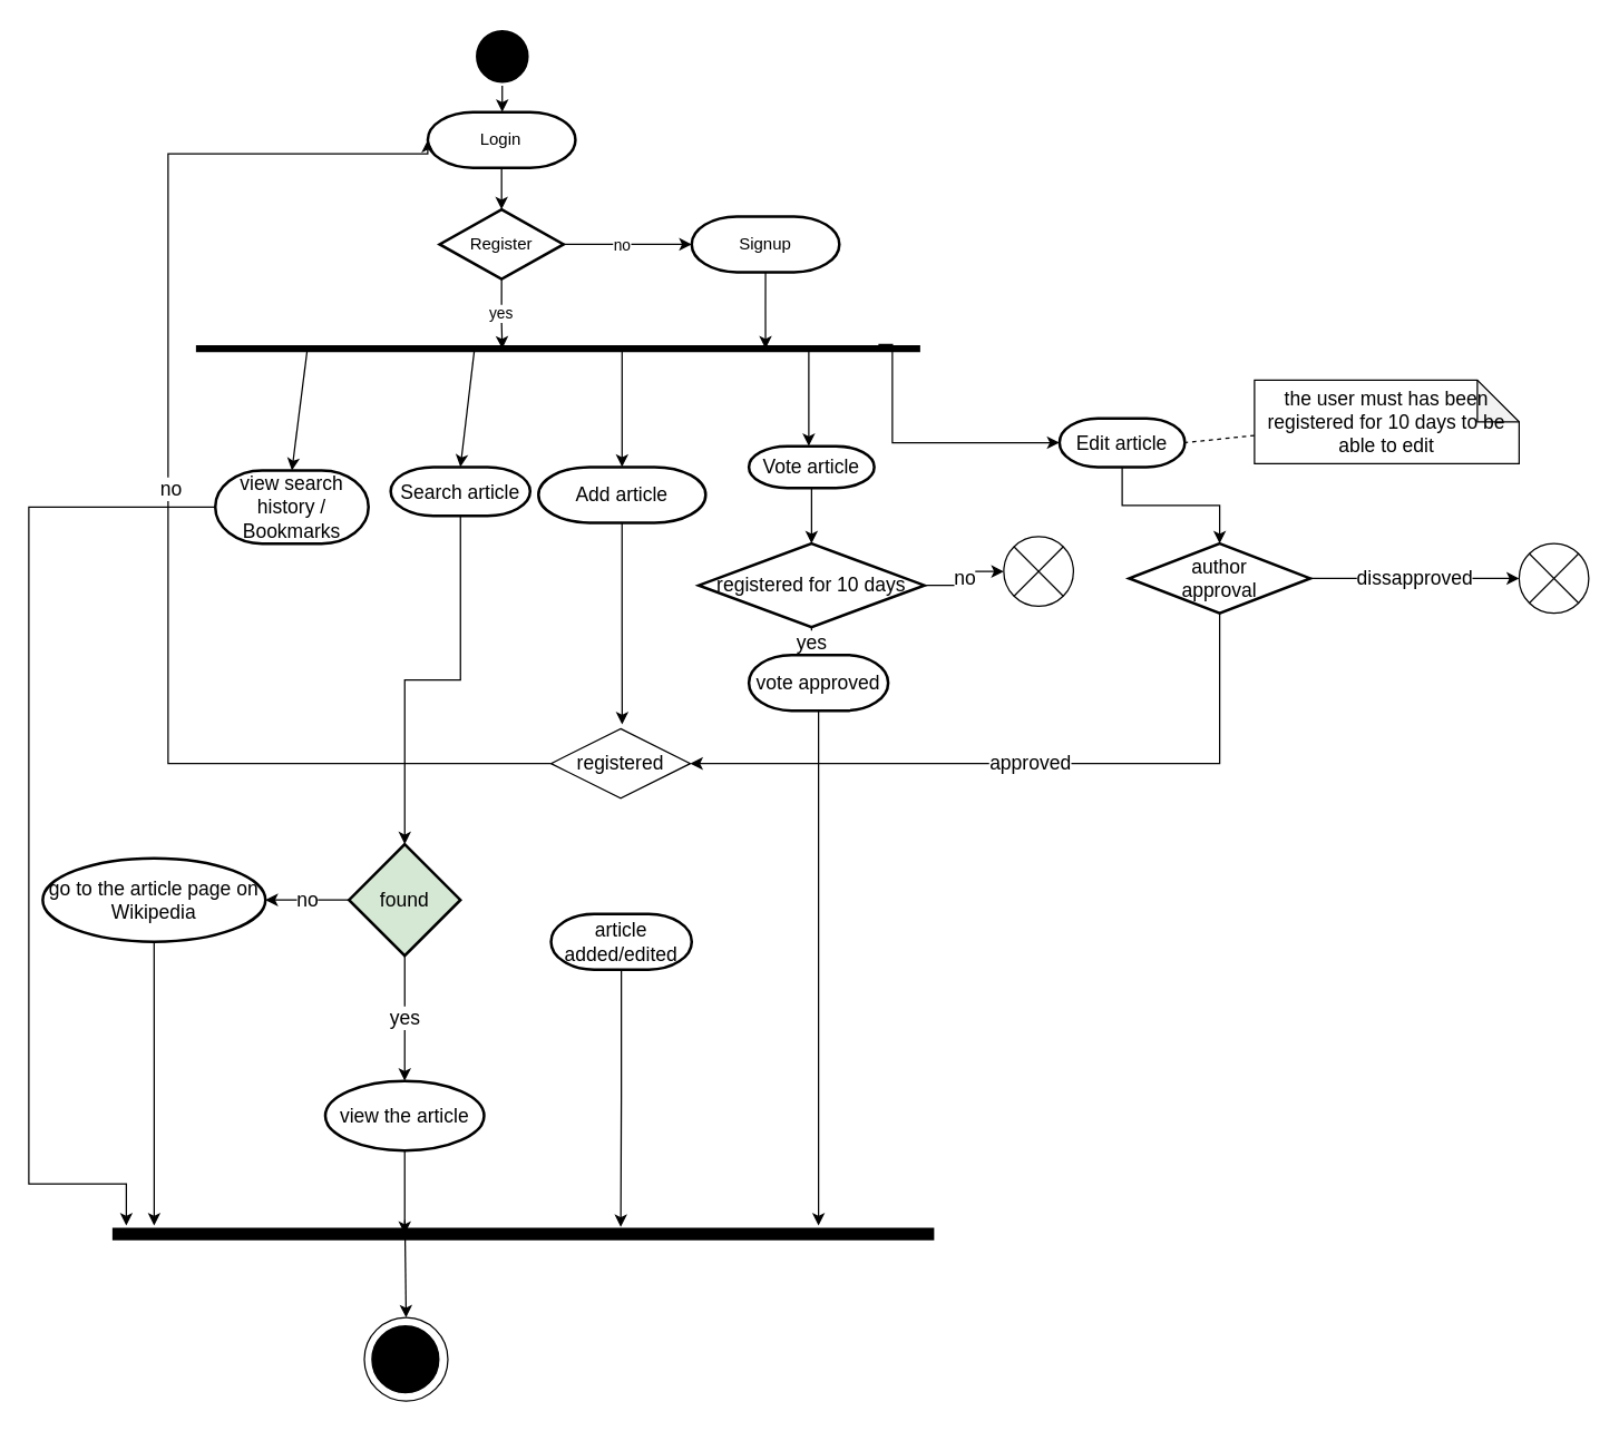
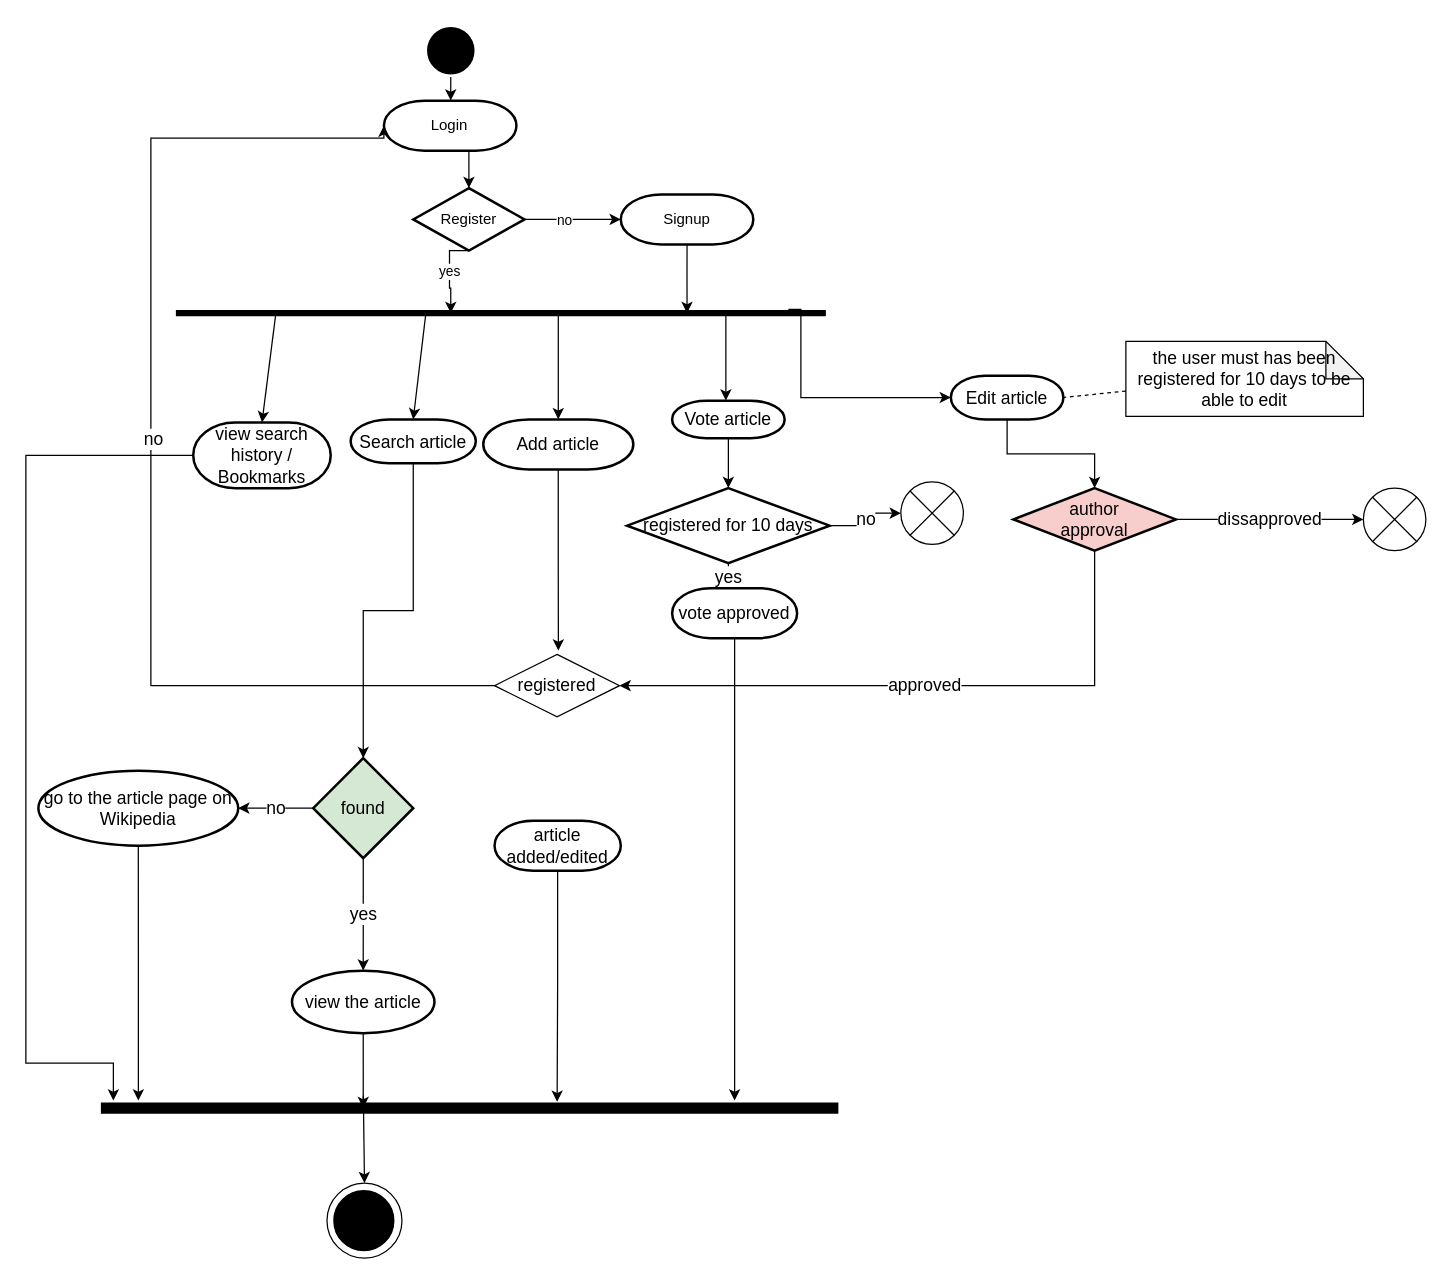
- <mxCell id="9" value="Register" style="strokeWidth=2;html=1;shape=mxgraph.flowchart.decision;whiteSpace=wrap;" parent="1" vertex="1"><mxGeometry x="314.94" y="150" width="89" height="50" as="geometry" /></mxCell>
+ <mxCell id="9" value="Register" style="strokeWidth=2;html=1;shape=mxgraph.flowchart.decision;whiteSpace=wrap;" parent="1" vertex="1"><mxGeometry x="329.94" y="150" width="89" height="50" as="geometry" /></mxCell>
- <mxCell id="51" value="author&lt;br&gt;approval" style="rhombus;whiteSpace=wrap;html=1;fontSize=14;fontColor=none;strokeWidth=2;" parent="1" vertex="1"><mxGeometry x="810" y="390" width="130" height="50" as="geometry" /></mxCell>
+ <mxCell id="51" value="author&lt;br&gt;approval" style="rhombus;whiteSpace=wrap;html=1;fontSize=14;fontColor=none;strokeWidth=2;fillColor=#f8cecc;" parent="1" vertex="1"><mxGeometry x="810" y="390" width="130" height="50" as="geometry" /></mxCell>
